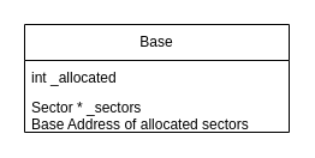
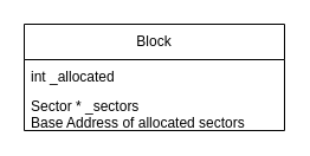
- <mxCell id="2" value="Base" style="swimlane;fontStyle=0;childLayout=stackLayout;horizontal=1;startSize=30;horizontalStack=0;resizeParent=1;resizeParentMax=0;resizeLast=0;collapsible=1;marginBottom=0;whiteSpace=wrap;html=1;" vertex="1" parent="1"><mxGeometry x="20" y="20" width="220" height="90" as="geometry" /></mxCell>
+ <mxCell id="2" value="Block" style="swimlane;fontStyle=0;childLayout=stackLayout;horizontal=1;startSize=30;horizontalStack=0;resizeParent=1;resizeParentMax=0;resizeLast=0;collapsible=1;marginBottom=0;whiteSpace=wrap;html=1;" vertex="1" parent="1"><mxGeometry x="20" y="20" width="220" height="90" as="geometry" /></mxCell>
